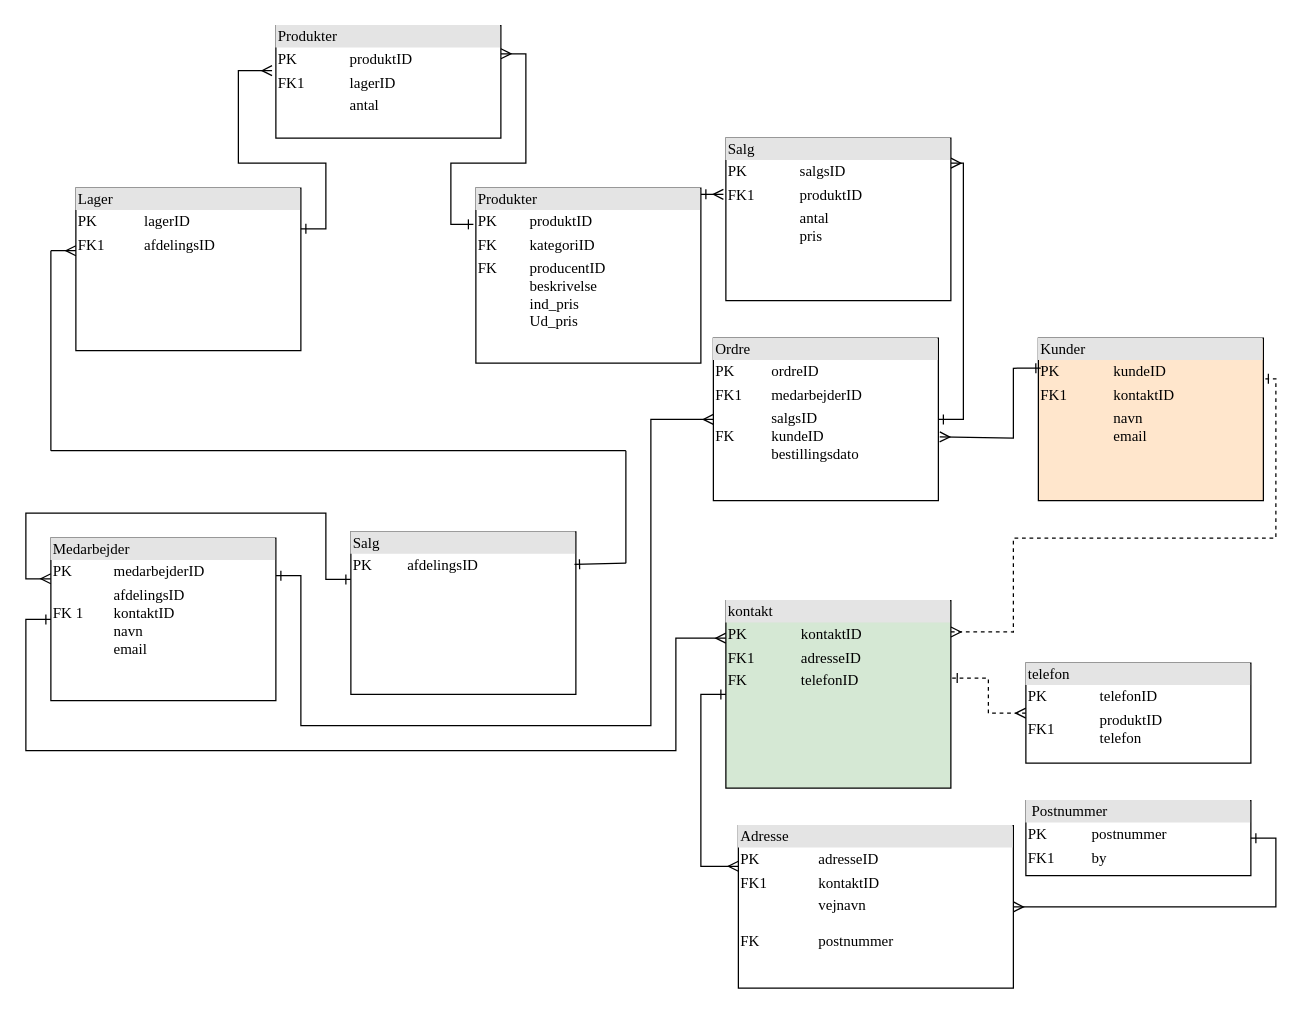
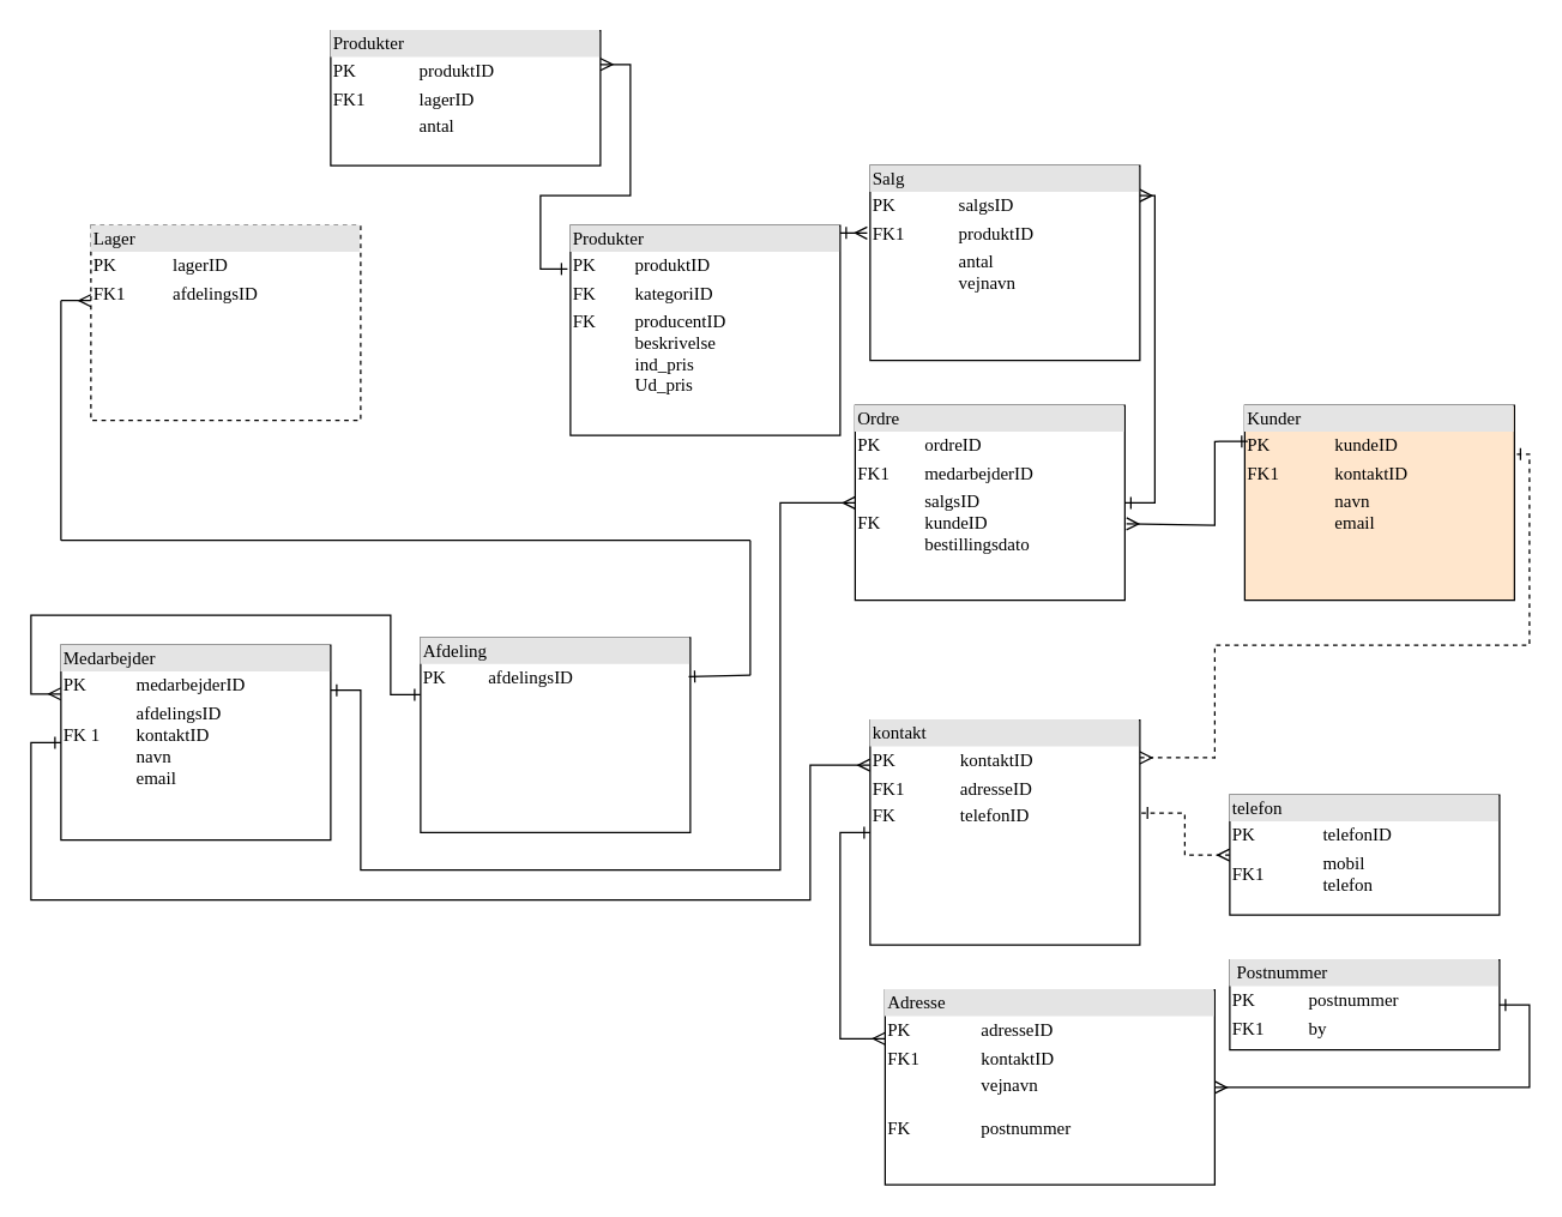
- <mxCell id="30" style="edgeStyle=orthogonalEdgeStyle;rounded=0;orthogonalLoop=1;jettySize=auto;html=1;entryX=1;entryY=0.25;entryDx=0;entryDy=0;startArrow=ERmany;startFill=0;endArrow=ERone;endFill=0;exitX=-0.017;exitY=0.4;exitDx=0;exitDy=0;exitPerimeter=0;" edge="1" parent="1" source="31" target="6"><mxGeometry relative="1" as="geometry"><Array as="points"><mxPoint x="190" y="56" /><mxPoint x="190" y="130" /><mxPoint x="260" y="130" /><mxPoint x="260" y="183" /></Array></mxGeometry></mxCell>
- <mxCell id="12" value="&lt;div style=&quot;box-sizing: border-box ; width: 100% ; background: rgb(228 , 228 , 228) ; padding: 2px&quot;&gt;Salg&lt;/div&gt;&lt;table style=&quot;width: 100% ; font-size: 1em&quot; cellpadding=&quot;2&quot; cellspacing=&quot;0&quot;&gt;&lt;tbody&gt;&lt;tr&gt;&lt;td&gt;PK&lt;/td&gt;&lt;td&gt;salgsID&lt;/td&gt;&lt;/tr&gt;&lt;tr&gt;&lt;td&gt;FK1&lt;/td&gt;&lt;td&gt;produktID&lt;/td&gt;&lt;/tr&gt;&lt;tr&gt;&lt;td&gt;&lt;/td&gt;&lt;td&gt;antal&amp;nbsp;&lt;br&gt;pris&lt;br&gt;&lt;br&gt;&lt;/td&gt;&lt;/tr&gt;&lt;/tbody&gt;&lt;/table&gt;" style="verticalAlign=top;align=left;overflow=fill;html=1;rounded=0;shadow=0;comic=0;labelBackgroundColor=none;strokeWidth=1;fontFamily=Verdana;fontSize=12" parent="1" vertex="1"><mxGeometry x="580" y="110" width="180" height="130" as="geometry" /></mxCell>
+ <mxCell id="12" value="&lt;div style=&quot;box-sizing: border-box ; width: 100% ; background: rgb(228 , 228 , 228) ; padding: 2px&quot;&gt;Salg&lt;/div&gt;&lt;table style=&quot;width: 100% ; font-size: 1em&quot; cellpadding=&quot;2&quot; cellspacing=&quot;0&quot;&gt;&lt;tbody&gt;&lt;tr&gt;&lt;td&gt;PK&lt;/td&gt;&lt;td&gt;salgsID&lt;/td&gt;&lt;/tr&gt;&lt;tr&gt;&lt;td&gt;FK1&lt;/td&gt;&lt;td&gt;produktID&lt;/td&gt;&lt;/tr&gt;&lt;tr&gt;&lt;td&gt;&lt;/td&gt;&lt;td&gt;antal&amp;nbsp;&lt;br&gt;vejnavn&lt;br&gt;&lt;br&gt;&lt;/td&gt;&lt;/tr&gt;&lt;/tbody&gt;&lt;/table&gt;" style="verticalAlign=top;align=left;overflow=fill;html=1;rounded=0;shadow=0;comic=0;labelBackgroundColor=none;strokeWidth=1;fontFamily=Verdana;fontSize=12" parent="1" vertex="1"><mxGeometry x="580" y="110" width="180" height="130" as="geometry" /></mxCell>
- <mxCell id="6" value="&lt;div style=&quot;box-sizing: border-box ; width: 100% ; background: rgb(228 , 228 , 228) ; padding: 2px&quot;&gt;Lager&lt;/div&gt;&lt;table style=&quot;width: 100% ; font-size: 1em&quot; cellpadding=&quot;2&quot; cellspacing=&quot;0&quot;&gt;&lt;tbody&gt;&lt;tr&gt;&lt;td&gt;PK&lt;/td&gt;&lt;td&gt;lagerID&lt;/td&gt;&lt;/tr&gt;&lt;tr&gt;&lt;td&gt;FK1&lt;/td&gt;&lt;td&gt;afdelingsID&lt;br&gt;&lt;/td&gt;&lt;/tr&gt;&lt;tr&gt;&lt;td&gt;&lt;br&gt;&lt;/td&gt;&lt;td&gt;&lt;br&gt;&lt;br&gt;&lt;/td&gt;&lt;/tr&gt;&lt;/tbody&gt;&lt;/table&gt;" style="verticalAlign=top;align=left;overflow=fill;html=1;rounded=0;shadow=0;comic=0;labelBackgroundColor=none;strokeWidth=1;fontFamily=Verdana;fontSize=12" parent="1" vertex="1"><mxGeometry x="60" y="150" width="180" height="130" as="geometry" /></mxCell>
+ <mxCell id="6" value="&lt;div style=&quot;box-sizing: border-box ; width: 100% ; background: rgb(228 , 228 , 228) ; padding: 2px&quot;&gt;Lager&lt;/div&gt;&lt;table style=&quot;width: 100% ; font-size: 1em&quot; cellpadding=&quot;2&quot; cellspacing=&quot;0&quot;&gt;&lt;tbody&gt;&lt;tr&gt;&lt;td&gt;PK&lt;/td&gt;&lt;td&gt;lagerID&lt;/td&gt;&lt;/tr&gt;&lt;tr&gt;&lt;td&gt;FK1&lt;/td&gt;&lt;td&gt;afdelingsID&lt;br&gt;&lt;/td&gt;&lt;/tr&gt;&lt;tr&gt;&lt;td&gt;&lt;br&gt;&lt;/td&gt;&lt;td&gt;&lt;br&gt;&lt;br&gt;&lt;/td&gt;&lt;/tr&gt;&lt;/tbody&gt;&lt;/table&gt;" style="verticalAlign=top;align=left;overflow=fill;html=1;rounded=0;shadow=0;comic=0;labelBackgroundColor=none;strokeWidth=1;fontFamily=Verdana;fontSize=12;dashed=1;" parent="1" vertex="1"><mxGeometry x="60" y="150" width="180" height="130" as="geometry" /></mxCell>
- <mxCell id="10" value="&lt;div style=&quot;box-sizing: border-box ; width: 100% ; background: rgb(228 , 228 , 228) ; padding: 2px&quot;&gt;Salg&lt;/div&gt;&lt;table style=&quot;width: 100% ; font-size: 1em&quot; cellpadding=&quot;2&quot; cellspacing=&quot;0&quot;&gt;&lt;tbody&gt;&lt;tr&gt;&lt;td&gt;PK&lt;/td&gt;&lt;td&gt;afdelingsID&lt;/td&gt;&lt;/tr&gt;&lt;tr&gt;&lt;td&gt;&lt;br&gt;&lt;/td&gt;&lt;td&gt;&lt;br&gt;&lt;/td&gt;&lt;/tr&gt;&lt;tr&gt;&lt;td&gt;&lt;/td&gt;&lt;td&gt;&lt;br&gt;&lt;/td&gt;&lt;/tr&gt;&lt;/tbody&gt;&lt;/table&gt;" style="verticalAlign=top;align=left;overflow=fill;html=1;rounded=0;shadow=0;comic=0;labelBackgroundColor=none;strokeWidth=1;fontFamily=Verdana;fontSize=12" parent="1" vertex="1"><mxGeometry x="280" y="425" width="180" height="130" as="geometry" /></mxCell>
+ <mxCell id="10" value="&lt;div style=&quot;box-sizing: border-box ; width: 100% ; background: rgb(228 , 228 , 228) ; padding: 2px&quot;&gt;Afdeling&lt;/div&gt;&lt;table style=&quot;width: 100% ; font-size: 1em&quot; cellpadding=&quot;2&quot; cellspacing=&quot;0&quot;&gt;&lt;tbody&gt;&lt;tr&gt;&lt;td&gt;PK&lt;/td&gt;&lt;td&gt;afdelingsID&lt;/td&gt;&lt;/tr&gt;&lt;tr&gt;&lt;td&gt;&lt;br&gt;&lt;/td&gt;&lt;td&gt;&lt;br&gt;&lt;/td&gt;&lt;/tr&gt;&lt;tr&gt;&lt;td&gt;&lt;/td&gt;&lt;td&gt;&lt;br&gt;&lt;/td&gt;&lt;/tr&gt;&lt;/tbody&gt;&lt;/table&gt;" style="verticalAlign=top;align=left;overflow=fill;html=1;rounded=0;shadow=0;comic=0;labelBackgroundColor=none;strokeWidth=1;fontFamily=Verdana;fontSize=12" parent="1" vertex="1"><mxGeometry x="280" y="425" width="180" height="130" as="geometry" /></mxCell>
- <mxCell id="24" value="&lt;div style=&quot;box-sizing: border-box ; width: 100% ; background: rgb(228 , 228 , 228) ; padding: 2px&quot;&gt;kontakt&lt;/div&gt;&lt;table style=&quot;width: 100% ; font-size: 1em&quot; cellpadding=&quot;2&quot; cellspacing=&quot;0&quot;&gt;&lt;tbody&gt;&lt;tr&gt;&lt;td&gt;PK&lt;/td&gt;&lt;td&gt;kontaktID&lt;/td&gt;&lt;/tr&gt;&lt;tr&gt;&lt;td&gt;FK1&lt;/td&gt;&lt;td&gt;adresseID&lt;/td&gt;&lt;/tr&gt;&lt;tr&gt;&lt;td&gt;FK&lt;br&gt;&lt;br&gt;&lt;br&gt;&lt;br&gt;&lt;br&gt;&lt;br&gt;&lt;/td&gt;&lt;td&gt;telefonID&lt;br&gt;&lt;br&gt;&lt;br&gt;&lt;br&gt;&lt;br&gt;&lt;br&gt;&lt;/td&gt;&lt;/tr&gt;&lt;tr&gt;&lt;td&gt;&lt;/td&gt;&lt;td&gt;&lt;br&gt;&lt;br&gt;&lt;/td&gt;&lt;/tr&gt;&lt;/tbody&gt;&lt;/table&gt;" style="verticalAlign=top;align=left;overflow=fill;html=1;rounded=0;shadow=0;comic=0;labelBackgroundColor=none;strokeWidth=1;fontFamily=Verdana;fontSize=12;fillColor=#d5e8d4;" parent="1" vertex="1"><mxGeometry x="580" y="480" width="180" height="150" as="geometry" /></mxCell>
+ <mxCell id="24" value="&lt;div style=&quot;box-sizing: border-box ; width: 100% ; background: rgb(228 , 228 , 228) ; padding: 2px&quot;&gt;kontakt&lt;/div&gt;&lt;table style=&quot;width: 100% ; font-size: 1em&quot; cellpadding=&quot;2&quot; cellspacing=&quot;0&quot;&gt;&lt;tbody&gt;&lt;tr&gt;&lt;td&gt;PK&lt;/td&gt;&lt;td&gt;kontaktID&lt;/td&gt;&lt;/tr&gt;&lt;tr&gt;&lt;td&gt;FK1&lt;/td&gt;&lt;td&gt;adresseID&lt;/td&gt;&lt;/tr&gt;&lt;tr&gt;&lt;td&gt;FK&lt;br&gt;&lt;br&gt;&lt;br&gt;&lt;br&gt;&lt;br&gt;&lt;br&gt;&lt;/td&gt;&lt;td&gt;telefonID&lt;br&gt;&lt;br&gt;&lt;br&gt;&lt;br&gt;&lt;br&gt;&lt;br&gt;&lt;/td&gt;&lt;/tr&gt;&lt;tr&gt;&lt;td&gt;&lt;/td&gt;&lt;td&gt;&lt;br&gt;&lt;br&gt;&lt;/td&gt;&lt;/tr&gt;&lt;/tbody&gt;&lt;/table&gt;" style="verticalAlign=top;align=left;overflow=fill;html=1;rounded=0;shadow=0;comic=0;labelBackgroundColor=none;strokeWidth=1;fontFamily=Verdana;fontSize=12" parent="1" vertex="1"><mxGeometry x="580" y="480" width="180" height="150" as="geometry" /></mxCell>
- <mxCell id="29" value="&lt;div style=&quot;box-sizing: border-box ; width: 100% ; background: rgb(228 , 228 , 228) ; padding: 2px&quot;&gt;telefon&lt;/div&gt;&lt;table style=&quot;width: 100% ; font-size: 1em&quot; cellpadding=&quot;2&quot; cellspacing=&quot;0&quot;&gt;&lt;tbody&gt;&lt;tr&gt;&lt;td&gt;PK&lt;/td&gt;&lt;td&gt;telefonID&lt;/td&gt;&lt;/tr&gt;&lt;tr&gt;&lt;td&gt;FK1&lt;/td&gt;&lt;td&gt;produktID&lt;br&gt;telefon&lt;br&gt;&lt;/td&gt;&lt;/tr&gt;&lt;tr&gt;&lt;td&gt;&lt;/td&gt;&lt;td&gt;&lt;br&gt;&lt;/td&gt;&lt;/tr&gt;&lt;/tbody&gt;&lt;/table&gt;" style="verticalAlign=top;align=left;overflow=fill;html=1;rounded=0;shadow=0;comic=0;labelBackgroundColor=none;strokeWidth=1;fontFamily=Verdana;fontSize=12" parent="1" vertex="1"><mxGeometry x="820" y="530" width="180" height="80" as="geometry" /></mxCell>
+ <mxCell id="29" value="&lt;div style=&quot;box-sizing: border-box ; width: 100% ; background: rgb(228 , 228 , 228) ; padding: 2px&quot;&gt;telefon&lt;/div&gt;&lt;table style=&quot;width: 100% ; font-size: 1em&quot; cellpadding=&quot;2&quot; cellspacing=&quot;0&quot;&gt;&lt;tbody&gt;&lt;tr&gt;&lt;td&gt;PK&lt;/td&gt;&lt;td&gt;telefonID&lt;/td&gt;&lt;/tr&gt;&lt;tr&gt;&lt;td&gt;FK1&lt;/td&gt;&lt;td&gt;mobil&lt;br&gt;telefon&lt;br&gt;&lt;/td&gt;&lt;/tr&gt;&lt;tr&gt;&lt;td&gt;&lt;/td&gt;&lt;td&gt;&lt;br&gt;&lt;/td&gt;&lt;/tr&gt;&lt;/tbody&gt;&lt;/table&gt;" style="verticalAlign=top;align=left;overflow=fill;html=1;rounded=0;shadow=0;comic=0;labelBackgroundColor=none;strokeWidth=1;fontFamily=Verdana;fontSize=12" parent="1" vertex="1"><mxGeometry x="820" y="530" width="180" height="80" as="geometry" /></mxCell>
